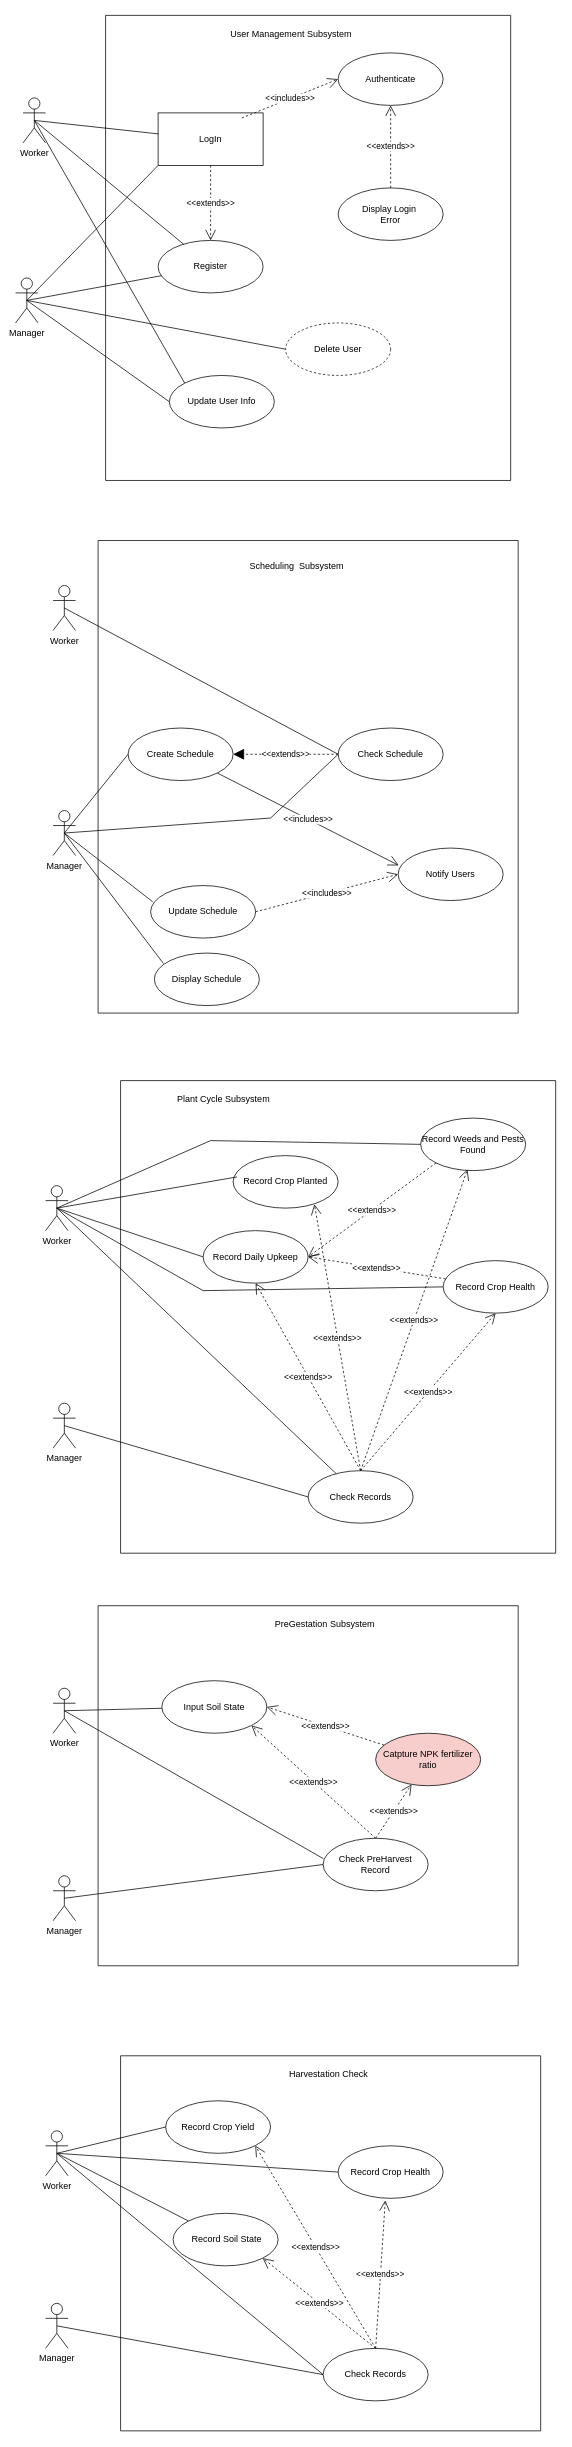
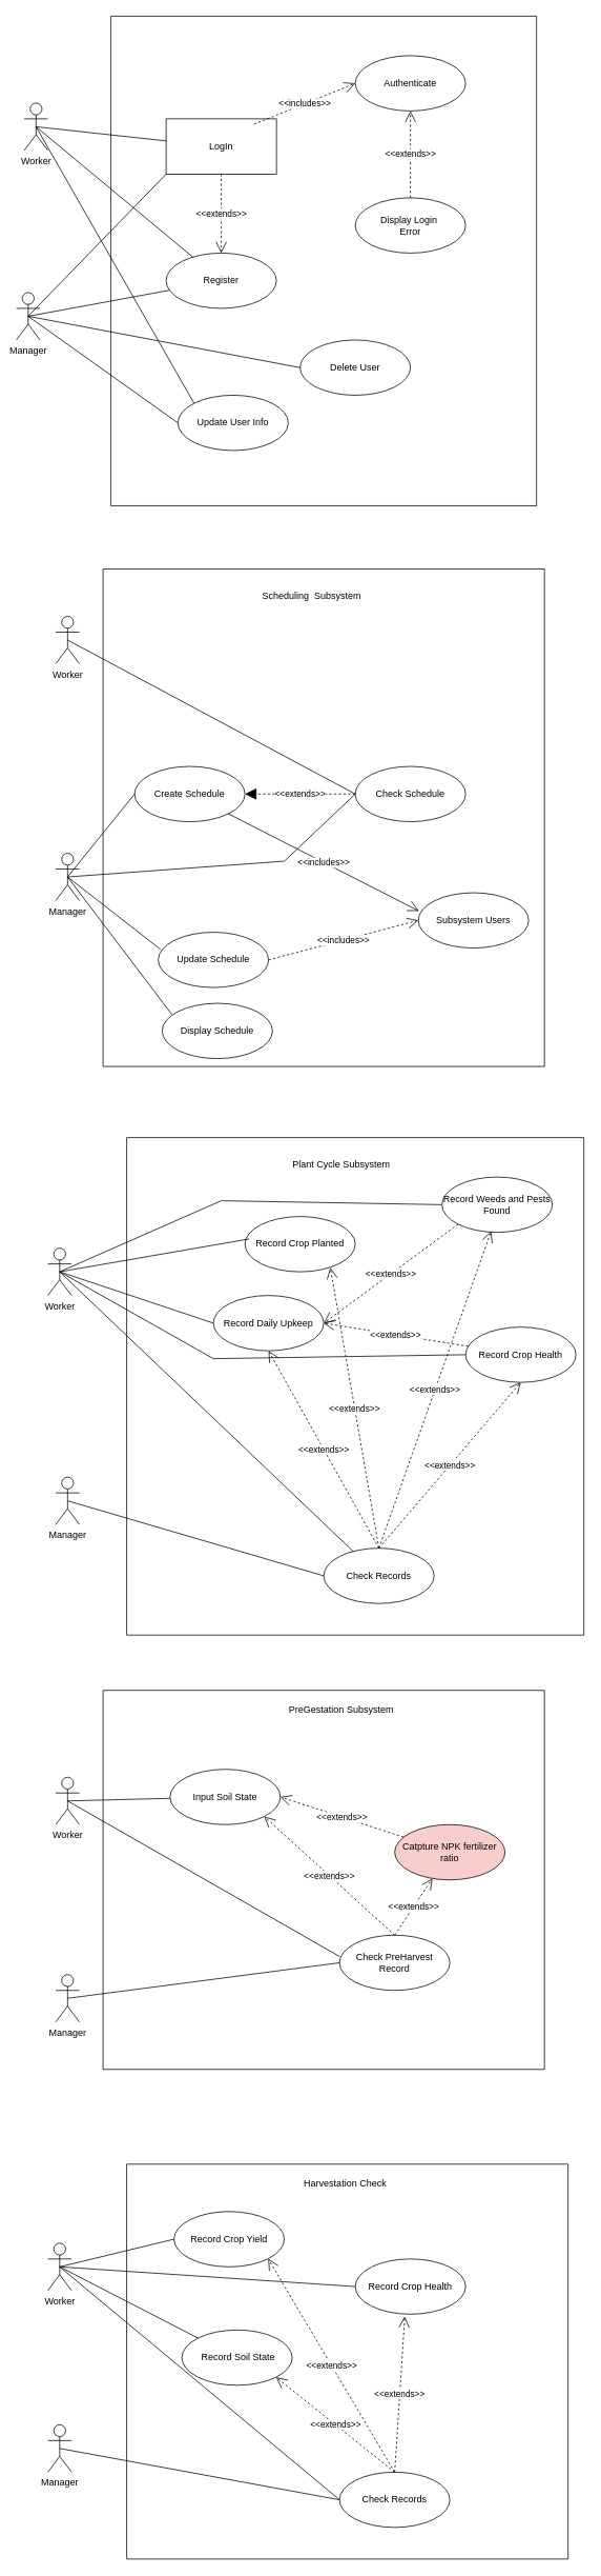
- <mxCell id="11" value="User Management Subsystem" style="text;html=1;align=center;verticalAlign=middle;whiteSpace=wrap;rounded=0;" parent="2" vertex="1"><mxGeometry x="140" y="10" width="215" height="30" as="geometry" /></mxCell>
- <mxCell id="12" value="Delete User" style="ellipse;whiteSpace=wrap;html=1;dashed=1;" vertex="1" parent="2"><mxGeometry x="240" y="410" width="140" height="70" as="geometry" /></mxCell>
+ <mxCell id="12" value="Delete User" style="ellipse;whiteSpace=wrap;html=1;" vertex="1" parent="2"><mxGeometry x="240" y="410" width="140" height="70" as="geometry" /></mxCell>
- <mxCell id="27" value="Notify Users" style="ellipse;whiteSpace=wrap;html=1;" vertex="1" parent="21"><mxGeometry x="400" y="410" width="140" height="70" as="geometry" /></mxCell>
+ <mxCell id="27" value="Subsystem Users" style="ellipse;whiteSpace=wrap;html=1;" vertex="1" parent="21"><mxGeometry x="400" y="410" width="140" height="70" as="geometry" /></mxCell>
- <mxCell id="34" value="Plant Cycle Subsystem" style="text;html=1;align=center;verticalAlign=middle;whiteSpace=wrap;rounded=0;" vertex="1" parent="33"><mxGeometry x="65" y="10" width="145" height="30" as="geometry" /></mxCell>
+ <mxCell id="34" value="Plant Cycle Subsystem" style="text;html=1;align=center;verticalAlign=middle;whiteSpace=wrap;rounded=0;" vertex="1" parent="33"><mxGeometry x="200" y="20" width="145" height="30" as="geometry" /></mxCell>
